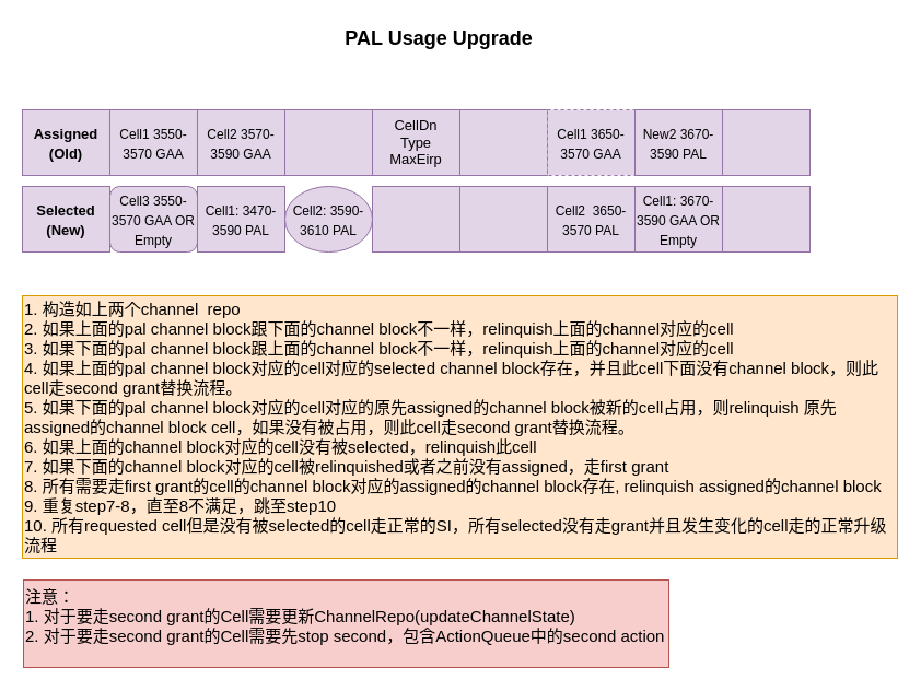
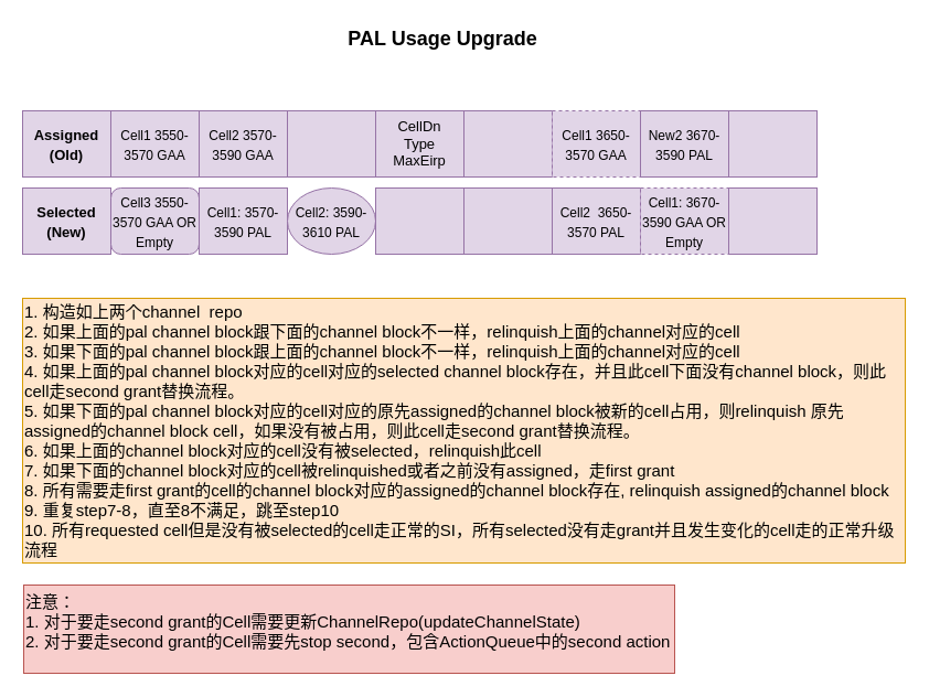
- <mxCell id="14" value="&lt;span style=&quot;font-size: 12px&quot;&gt;Cell1: 3470-3590 PAL&lt;/span&gt;" style="rounded=0;whiteSpace=wrap;html=1;fontSize=15;align=center;verticalAlign=middle;fillColor=#e1d5e7;strokeColor=#9673a6;" parent="1" vertex="1"><mxGeometry x="180" y="170" width="80" height="60" as="geometry" /></mxCell>
+ <mxCell id="14" value="&lt;span style=&quot;font-size: 12px&quot;&gt;Cell1: 3570-3590 PAL&lt;/span&gt;" style="rounded=0;whiteSpace=wrap;html=1;fontSize=15;align=center;verticalAlign=middle;fillColor=#e1d5e7;strokeColor=#9673a6;" parent="1" vertex="1"><mxGeometry x="180" y="170" width="80" height="60" as="geometry" /></mxCell>
- <mxCell id="19" value="&lt;span style=&quot;font-size: 12px&quot;&gt;Cell1: 3670-3590 GAA OR Empty&lt;/span&gt;" style="rounded=0;whiteSpace=wrap;html=1;fontSize=15;align=center;verticalAlign=middle;fillColor=#e1d5e7;strokeColor=#9673a6;" parent="1" vertex="1"><mxGeometry x="580" y="170" width="80" height="60" as="geometry" /></mxCell>
+ <mxCell id="19" value="&lt;span style=&quot;font-size: 12px&quot;&gt;Cell1: 3670-3590 GAA OR Empty&lt;/span&gt;" style="rounded=0;whiteSpace=wrap;html=1;fontSize=15;align=center;verticalAlign=middle;fillColor=#e1d5e7;strokeColor=#9673a6;dashed=1;" parent="1" vertex="1"><mxGeometry x="580" y="170" width="80" height="60" as="geometry" /></mxCell>
